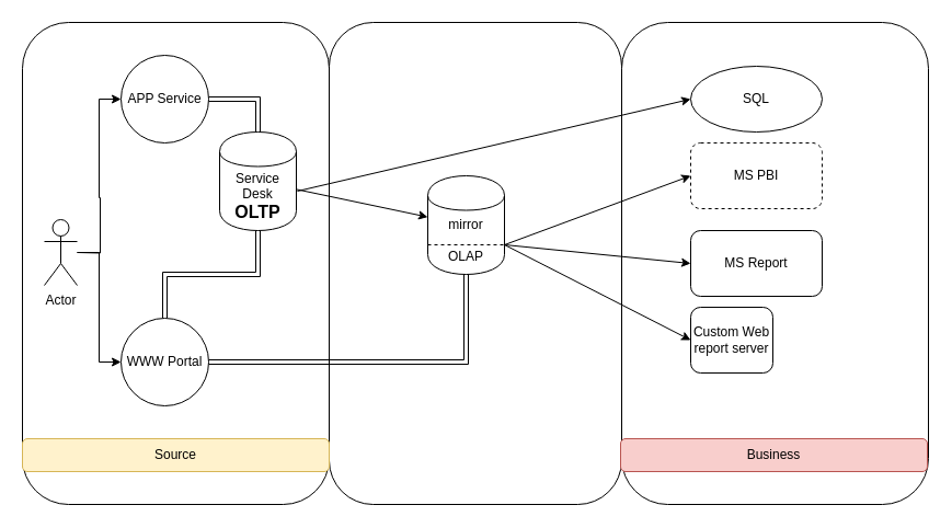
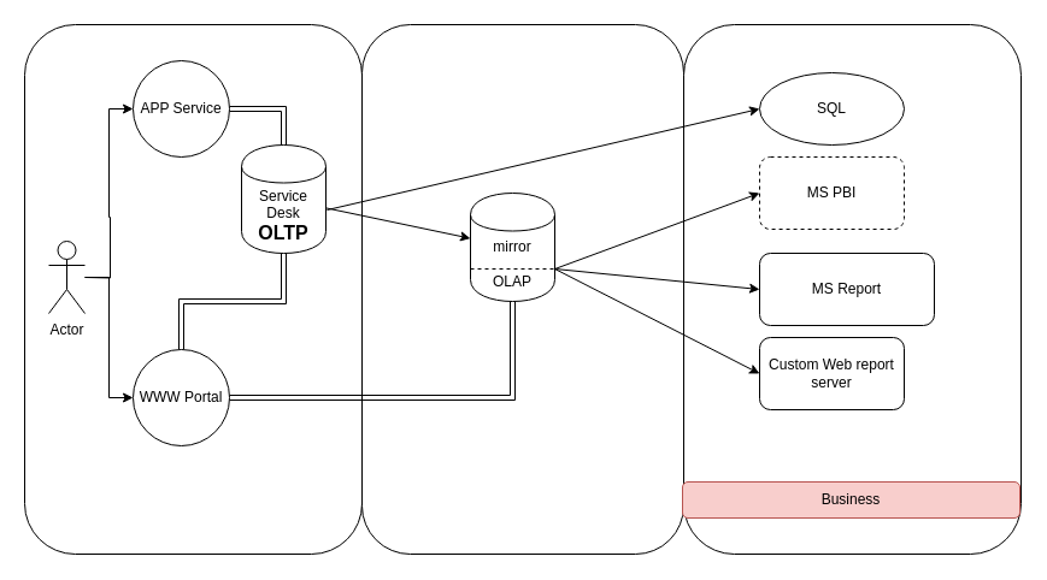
- <mxCell id="18" value="MS Report" style="rounded=1;whiteSpace=wrap;html=1;" parent="1" vertex="1"><mxGeometry x="630" y="210" width="120" height="60" as="geometry" /></mxCell>
+ <mxCell id="18" value="MS Report" style="rounded=1;whiteSpace=wrap;html=1;" parent="1" vertex="1"><mxGeometry x="630" y="210" width="145" height="60" as="geometry" /></mxCell>
- <mxCell id="23" value="Custom Web report server" style="rounded=1;whiteSpace=wrap;html=1;" parent="1" vertex="1"><mxGeometry x="630" y="280" width="75" height="60" as="geometry" /></mxCell>
+ <mxCell id="23" value="Custom Web report server" style="rounded=1;whiteSpace=wrap;html=1;" parent="1" vertex="1"><mxGeometry x="630" y="280" width="120" height="60" as="geometry" /></mxCell>
- <mxCell id="25" value="Source" style="rounded=1;whiteSpace=wrap;html=1;fillColor=#fff2cc;strokeColor=#d6b656;" parent="1" vertex="1"><mxGeometry y="400" width="280" height="30" as="geometry" x="20" /></mxCell>
